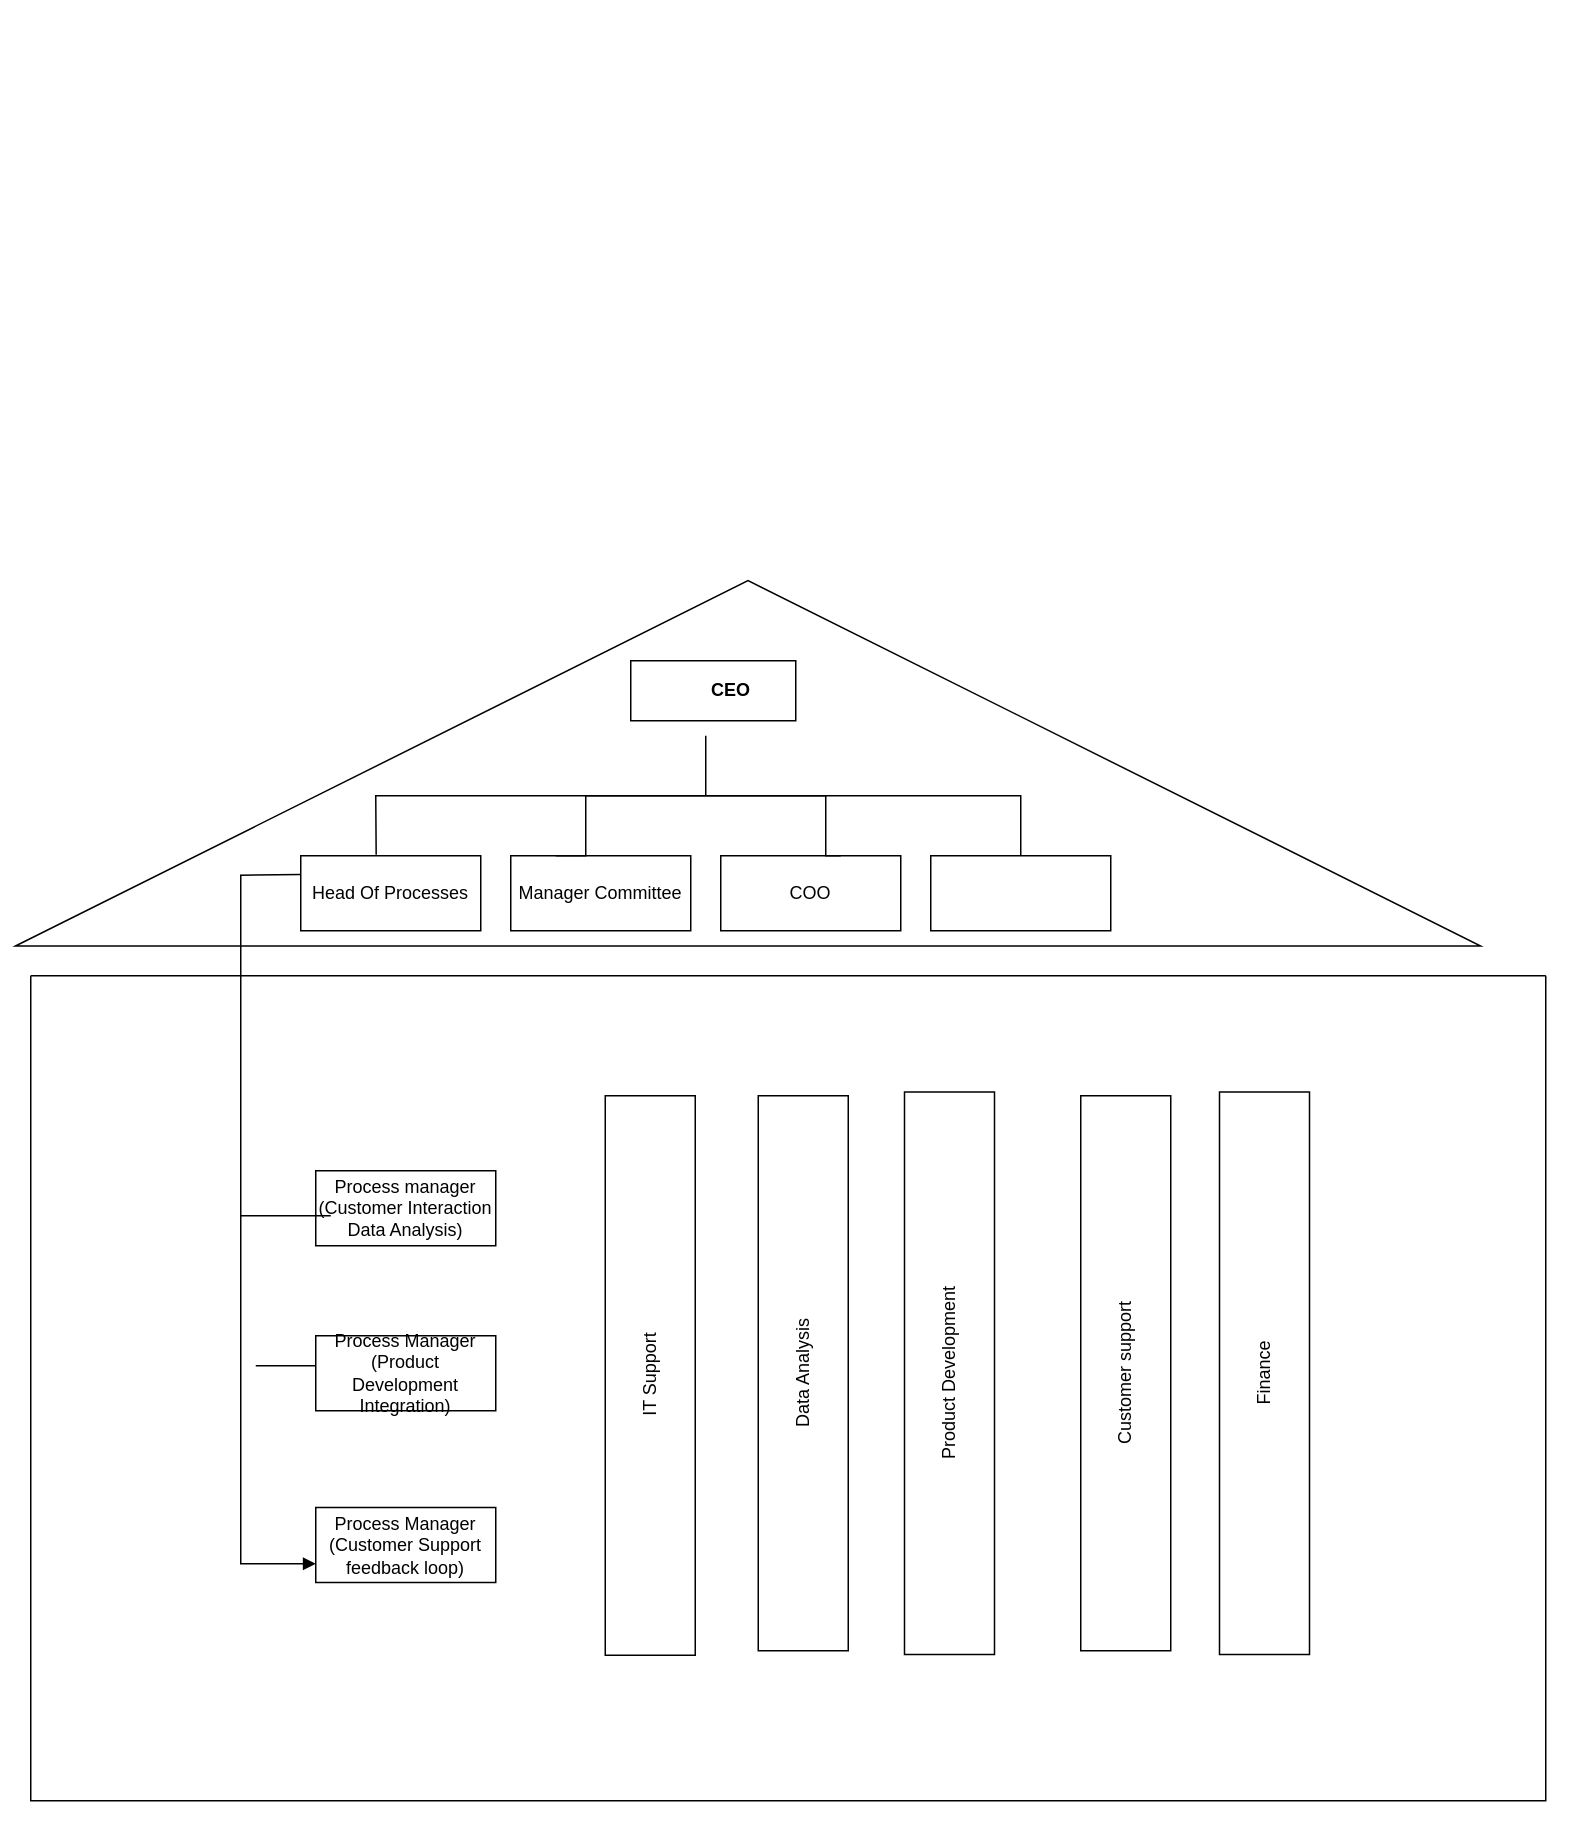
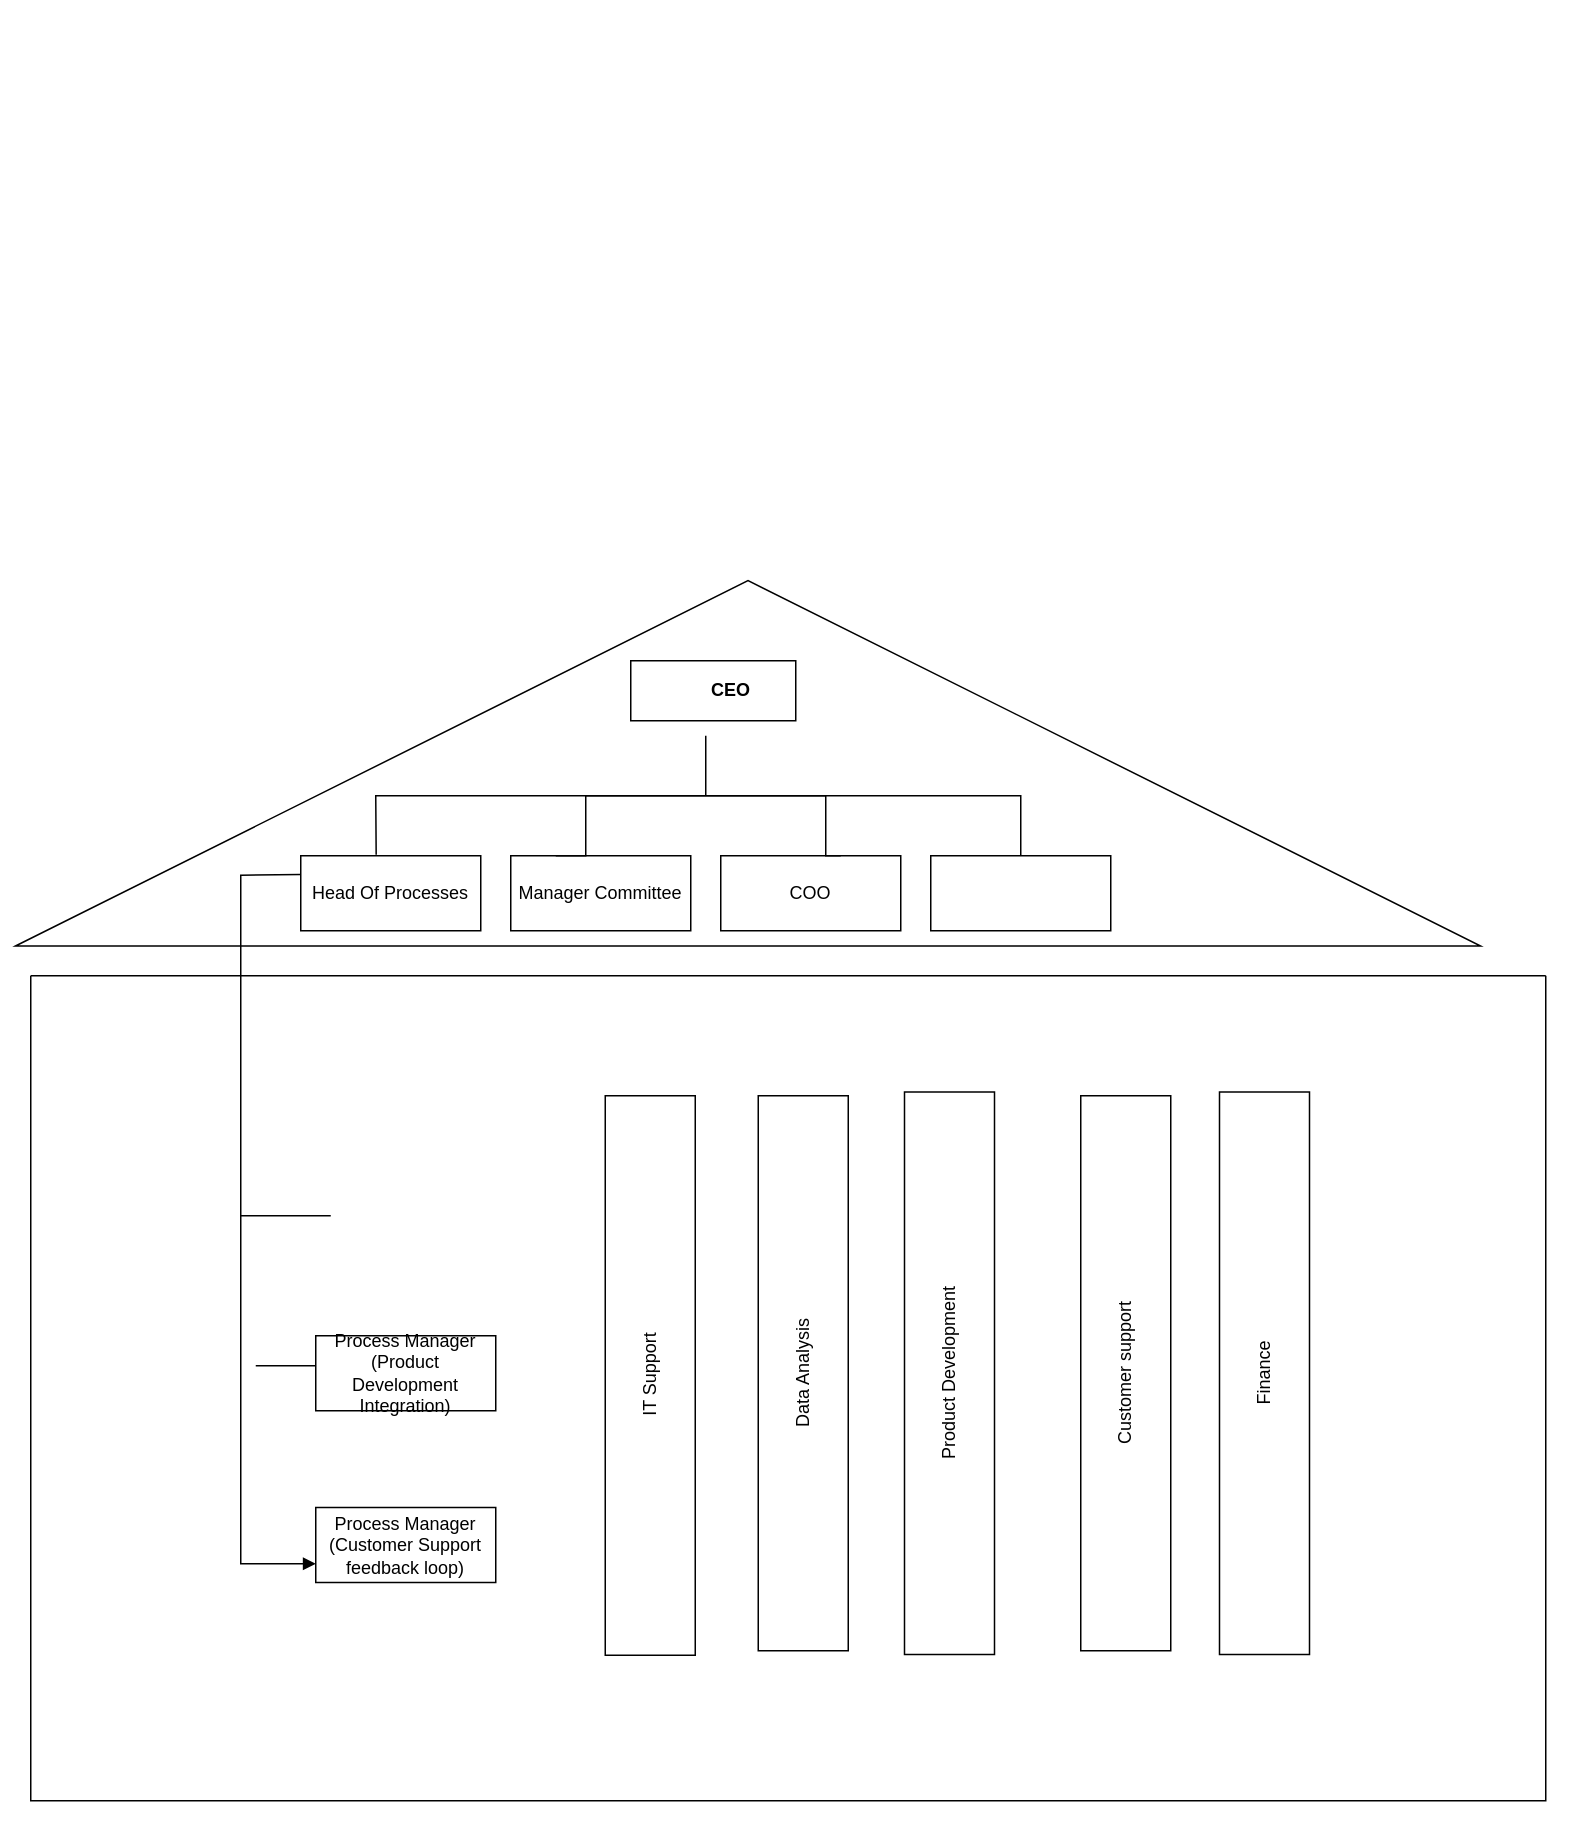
- <mxCell id="14" value="Process manager (Customer Interaction Data Analysis)" style="rounded=0;whiteSpace=wrap;html=1;" vertex="1" parent="11"><mxGeometry x="190" y="130" width="120" height="50" as="geometry" /></mxCell>
